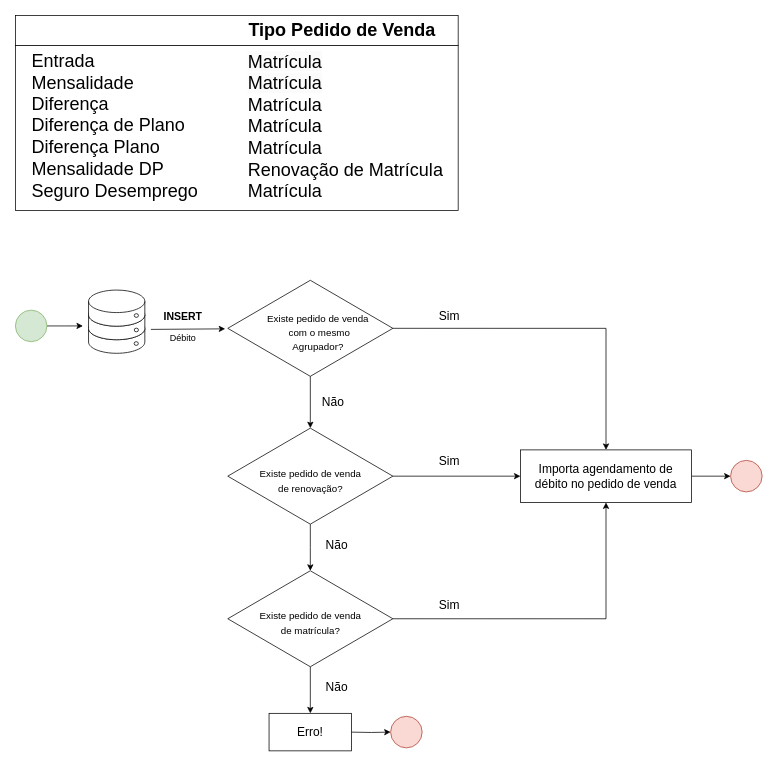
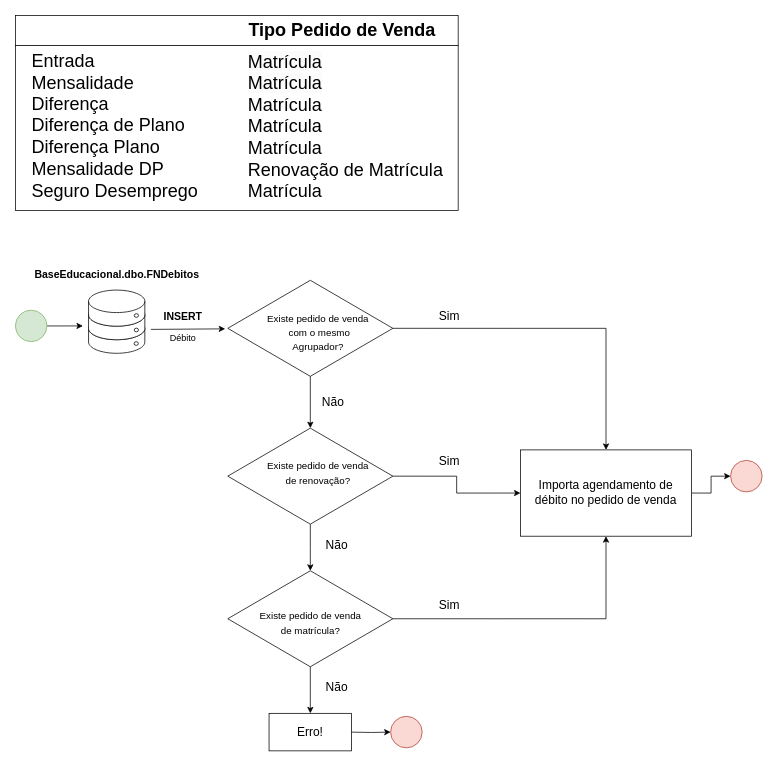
+ <mxCell id="7" value="&lt;b&gt;&lt;font style=&quot;font-size: 14px;&quot;&gt;BaseEducacional.dbo.FNDebitos&lt;/font&gt;&lt;/b&gt;" style="text;html=1;align=center;verticalAlign=middle;resizable=0;points=[];autosize=1;strokeColor=none;fillColor=none;strokeWidth=13;" vertex="1" parent="1"><mxGeometry x="35" y="350" width="240" height="30" as="geometry" /></mxCell>
- <mxCell id="24" value="Importa agendamento de débito no pedido de venda" style="whiteSpace=wrap;html=1;strokeColor=default;align=center;verticalAlign=middle;fontFamily=Helvetica;fontSize=16;fontColor=default;startSize=30;fillColor=default;" vertex="1" parent="1"><mxGeometry x="693" y="598.97" width="228" height="70" as="geometry" /></mxCell>
+ <mxCell id="24" value="Importa agendamento de débito no pedido de venda" style="whiteSpace=wrap;html=1;strokeColor=default;align=center;verticalAlign=middle;fontFamily=Helvetica;fontSize=16;fontColor=default;startSize=30;fillColor=default;" vertex="1" parent="1"><mxGeometry x="693" y="598.97" width="228" height="115" as="geometry" /></mxCell>
- <mxCell id="30" value="&lt;span style=&quot;font-size: 13px;&quot;&gt;Existe pedido de venda&lt;br&gt;de renovação?&lt;/span&gt;" style="text;html=1;align=center;verticalAlign=middle;resizable=0;points=[];autosize=1;strokeColor=none;fillColor=none;fontSize=16;fontFamily=Helvetica;fontColor=default;" vertex="1" parent="27"><mxGeometry x="30" y="43.97" width="160" height="50" as="geometry" /></mxCell>
+ <mxCell id="30" value="&lt;span style=&quot;font-size: 13px;&quot;&gt;Existe pedido de venda&lt;br&gt;de renovação?&lt;/span&gt;" style="text;html=1;align=center;verticalAlign=middle;resizable=0;points=[];autosize=1;strokeColor=none;fillColor=none;fontSize=16;fontFamily=Helvetica;fontColor=default;" vertex="1" parent="27"><mxGeometry x="40" y="33.97" width="160" height="50" as="geometry" /></mxCell>
